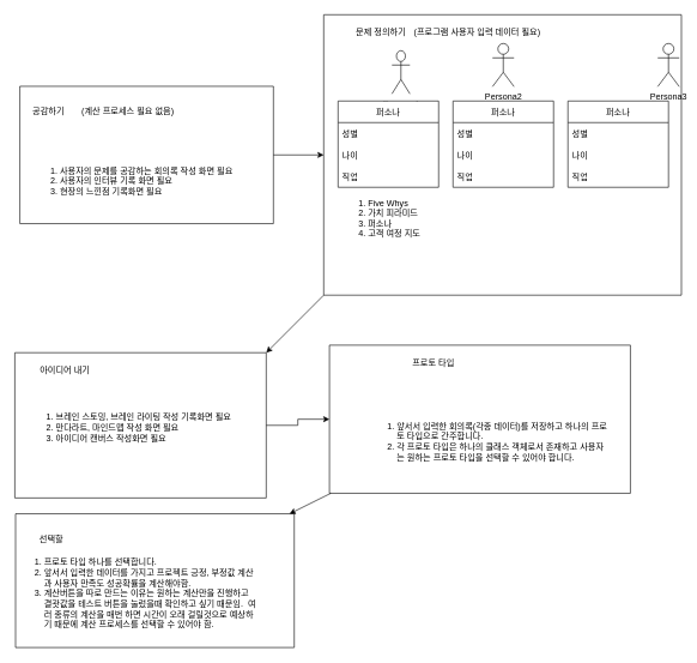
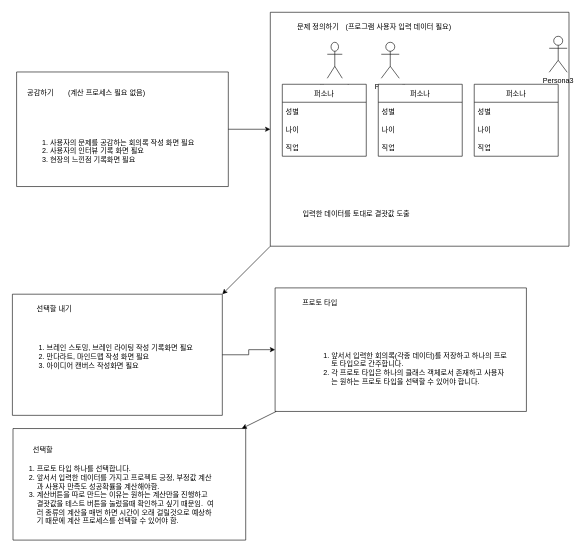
- <mxCell id="4" value="Persona2" style="shape=umlActor;verticalLabelPosition=bottom;verticalAlign=top;html=1;outlineConnect=0;" vertex="1" parent="2"><mxGeometry x="235" y="40" width="30" height="60" as="geometry" /></mxCell>
+ <mxCell id="4" value="Persona2" style="shape=umlActor;verticalLabelPosition=bottom;verticalAlign=top;html=1;outlineConnect=0;" vertex="1" parent="2"><mxGeometry x="185" y="50" width="30" height="60" as="geometry" /></mxCell>
- <mxCell id="19" value="&lt;ol&gt;&lt;li&gt;Five Whys&lt;/li&gt;&lt;li&gt;가치 피라미드&lt;/li&gt;&lt;li&gt;퍼소나&amp;nbsp;&lt;/li&gt;&lt;li&gt;고객 여정 지도&amp;nbsp;&lt;/li&gt;&lt;/ol&gt;" style="text;html=1;strokeColor=none;fillColor=none;align=left;verticalAlign=middle;whiteSpace=wrap;rounded=0;" vertex="1" parent="2"><mxGeometry x="20" y="253" width="472" height="60" as="geometry" /></mxCell>
+ <mxCell id="21" value="입력한 데이터를 토대로 결괏값 도출" style="text;html=1;strokeColor=none;fillColor=none;align=center;verticalAlign=middle;whiteSpace=wrap;rounded=0;" vertex="1" parent="2"><mxGeometry x="36" y="321" width="215" height="30" as="geometry" /></mxCell>
- <mxCell id="32" value="프로토 타입" style="text;html=1;strokeColor=none;fillColor=none;align=center;verticalAlign=middle;whiteSpace=wrap;rounded=0;" vertex="1" parent="31"><mxGeometry x="100" y="10" width="90" height="30" as="geometry" /></mxCell>
+ <mxCell id="32" value="프로토 타입" style="text;html=1;strokeColor=none;fillColor=none;align=center;verticalAlign=middle;whiteSpace=wrap;rounded=0;" vertex="1" parent="31"><mxGeometry x="30" y="10" width="90" height="30" as="geometry" /></mxCell>
- <mxCell id="29" value="아이디어 내기" style="text;html=1;strokeColor=none;fillColor=none;align=center;verticalAlign=middle;whiteSpace=wrap;rounded=0;" vertex="1" parent="28"><mxGeometry x="20" y="10" width="100" height="30" as="geometry" /></mxCell>
+ <mxCell id="29" value="선택할 내기" style="text;html=1;strokeColor=none;fillColor=none;align=center;verticalAlign=middle;whiteSpace=wrap;rounded=0;" vertex="1" parent="28"><mxGeometry x="20" y="10" width="100" height="30" as="geometry" /></mxCell>
